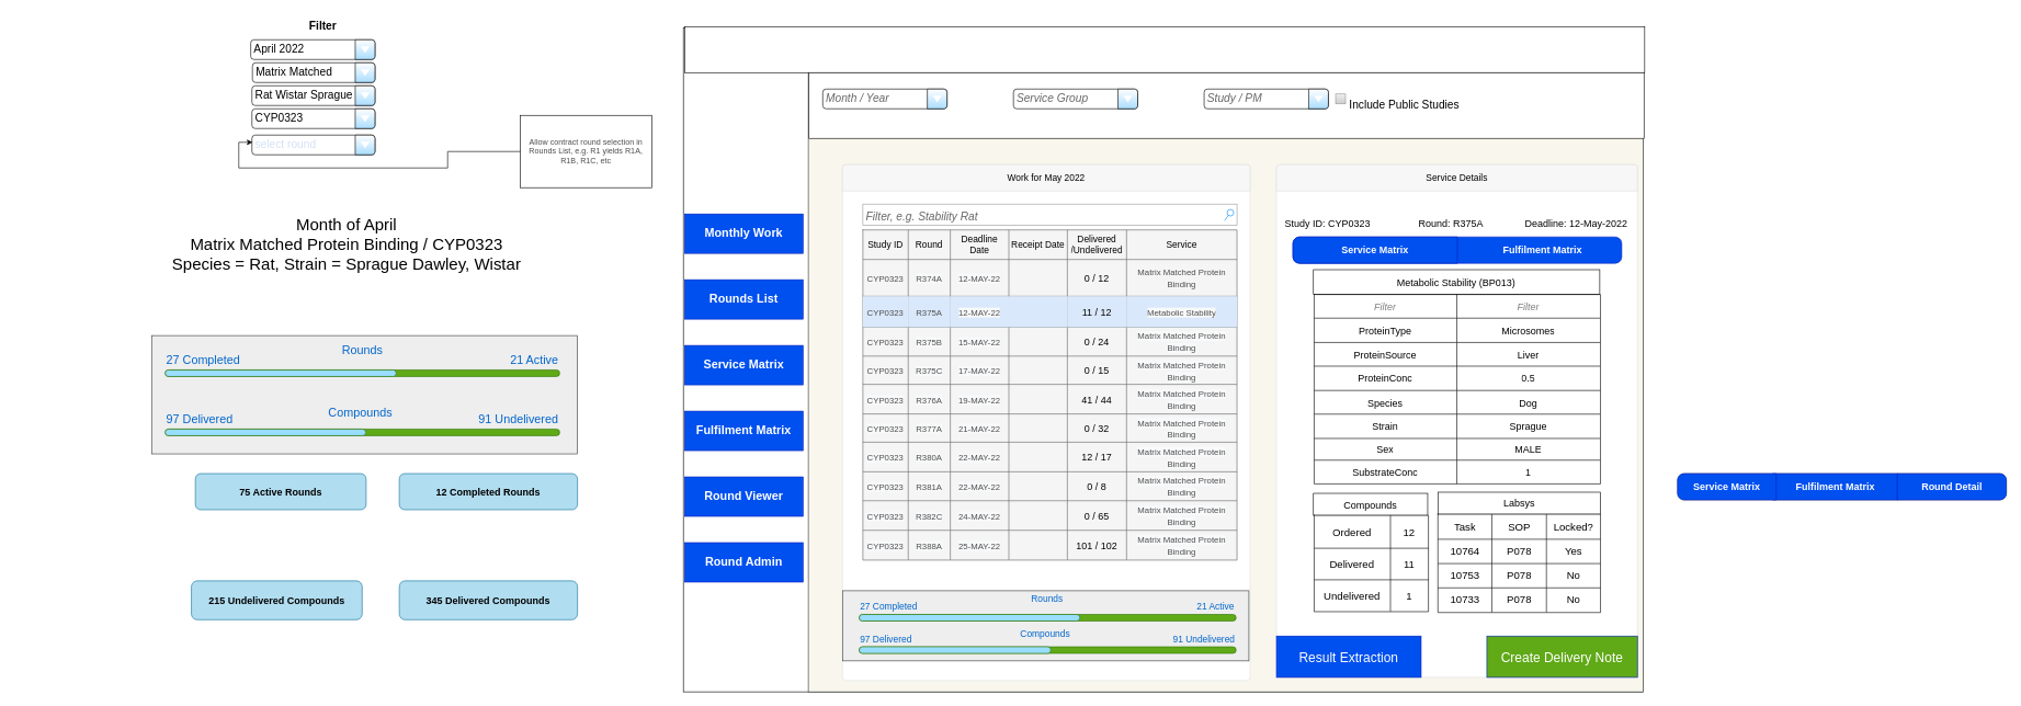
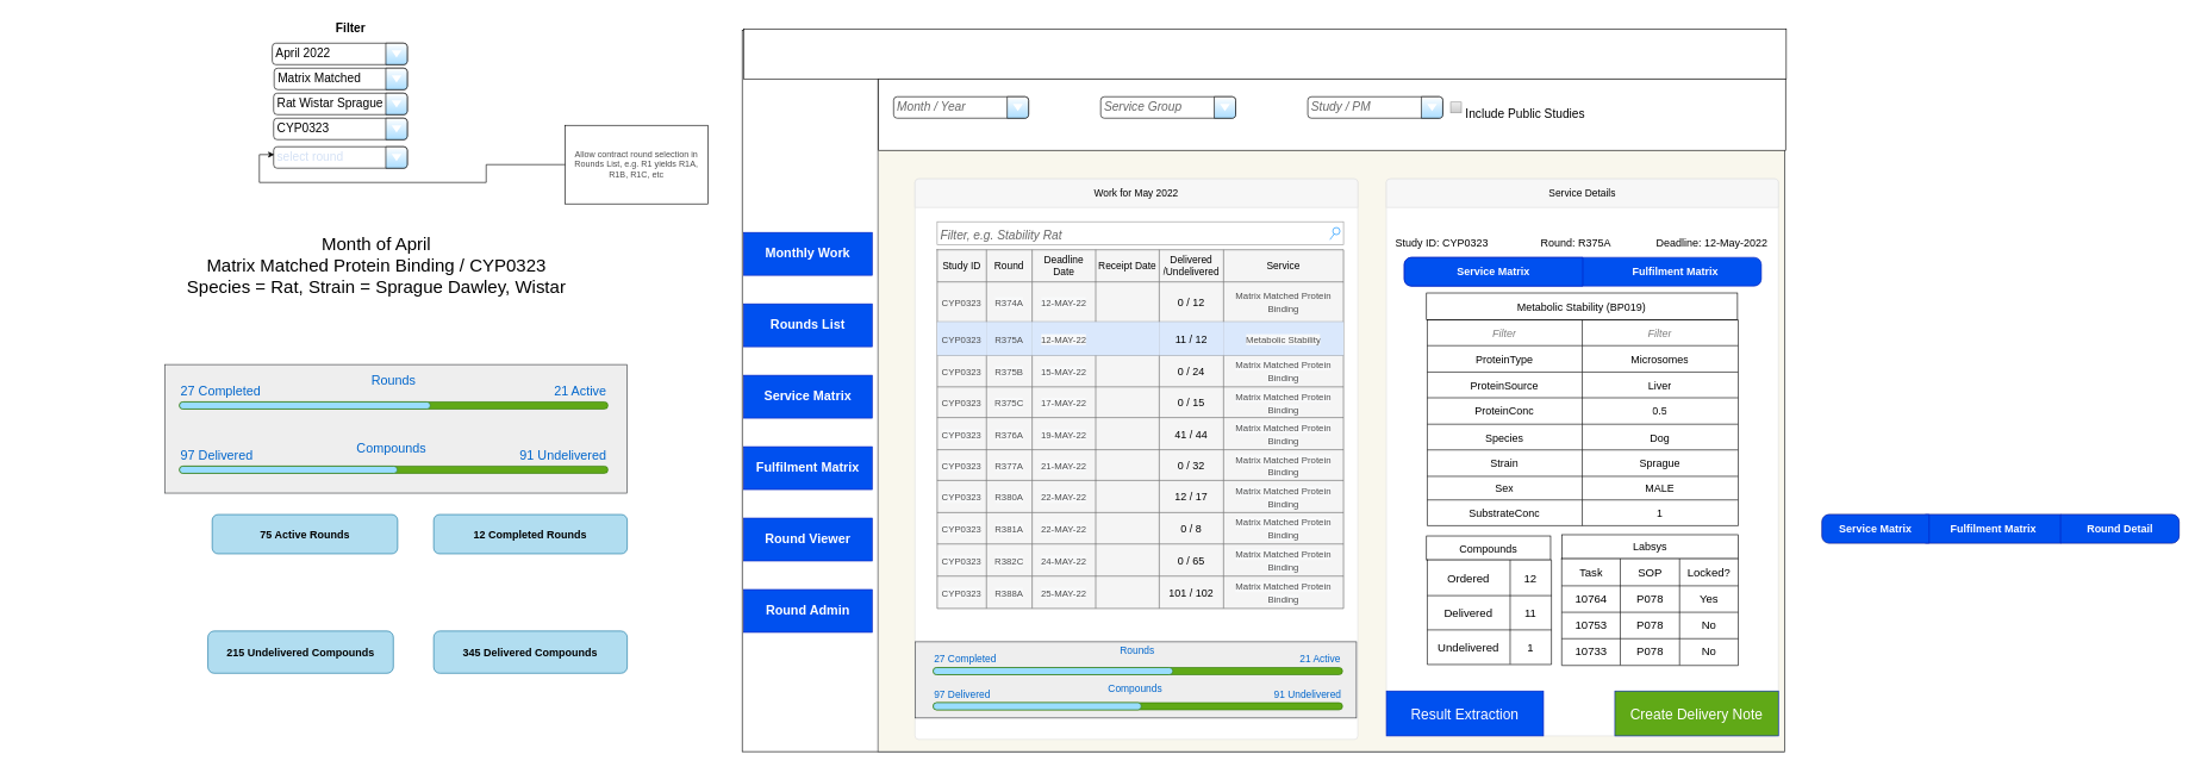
- <mxCell id="156" value="Metabolic Stability (BP013)" style="text;html=1;strokeColor=default;fillColor=none;align=center;verticalAlign=middle;whiteSpace=wrap;rounded=0;fontSize=15;fontColor=#000000;horizontal=1;fontFamily=Helvetica;" parent="127" vertex="1"><mxGeometry x="56.228" y="159.774" width="435.457" height="37.742" as="geometry" /></mxCell>
+ <mxCell id="156" value="Metabolic Stability (BP019)" style="text;html=1;strokeColor=default;fillColor=none;align=center;verticalAlign=middle;whiteSpace=wrap;rounded=0;fontSize=15;fontColor=#000000;horizontal=1;fontFamily=Helvetica;" parent="127" vertex="1"><mxGeometry x="56.228" y="159.774" width="435.457" height="37.742" as="geometry" /></mxCell>
